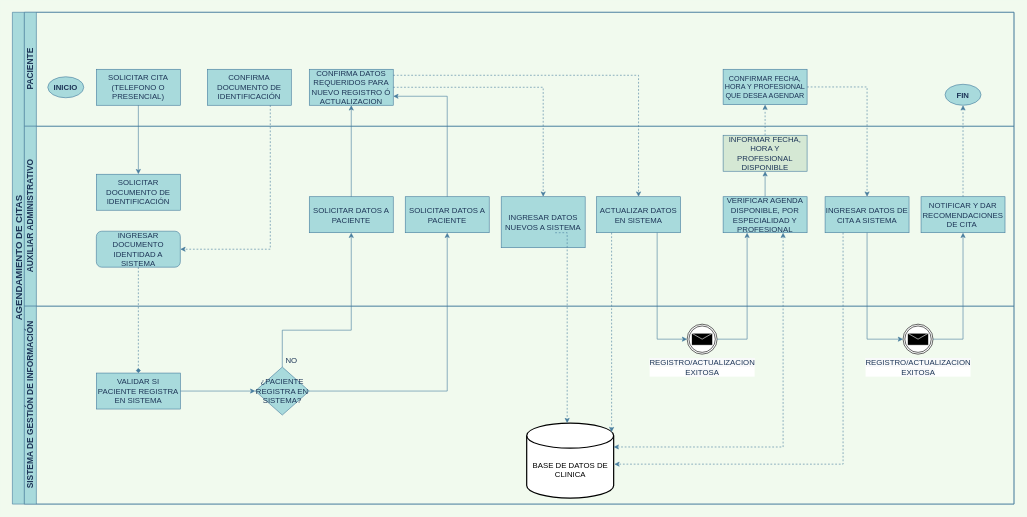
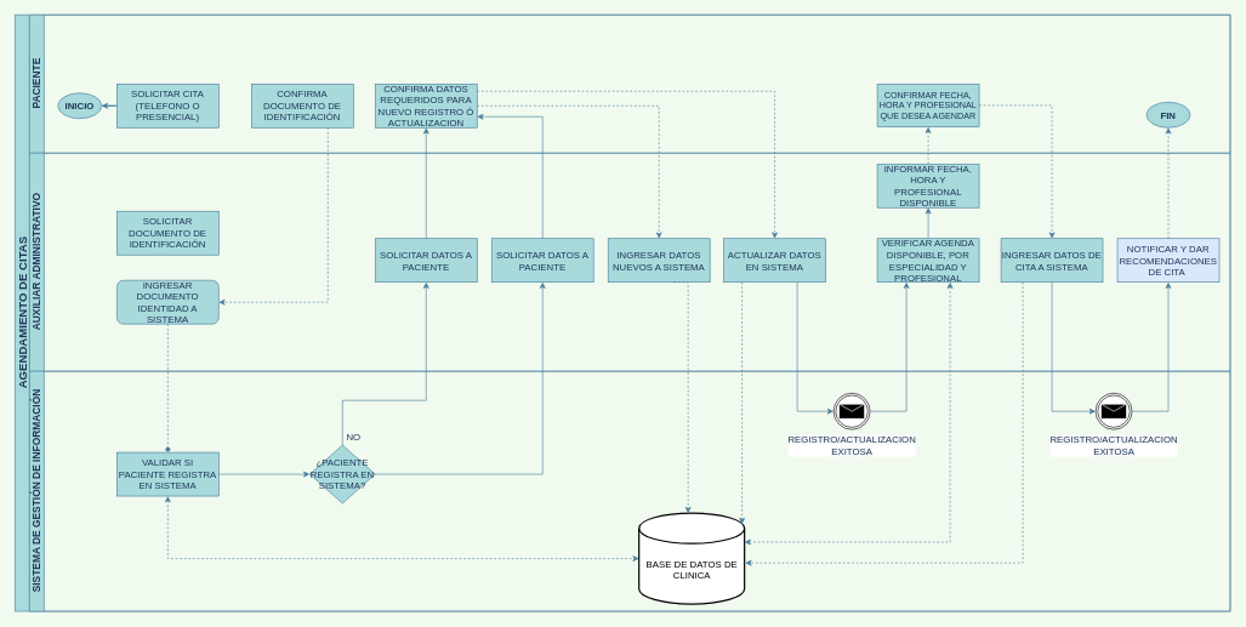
- <mxCell id="37" style="edgeStyle=orthogonalEdgeStyle;rounded=0;jumpSize=2;orthogonalLoop=1;jettySize=auto;html=1;startArrow=none;startFill=0;endArrow=classic;endFill=1;strokeColor=#457B9D;movable=1;resizable=1;rotatable=1;deletable=1;editable=1;connectable=1;fontSize=13;" parent="2" source="5" target="10" edge="1"><mxGeometry relative="1" as="geometry" /></mxCell>
+ <mxCell id="37" style="edgeStyle=orthogonalEdgeStyle;rounded=0;jumpSize=2;orthogonalLoop=1;jettySize=auto;html=1;startArrow=none;startFill=0;endArrow=classic;endFill=1;strokeColor=#457B9D;movable=1;resizable=1;rotatable=1;deletable=1;editable=1;connectable=1;fontSize=13;" parent="2" source="5" target="4" edge="1"><mxGeometry relative="1" as="geometry" /></mxCell>
- <mxCell id="12" value="INFORMAR FECHA, HORA Y PROFESIONAL DISPONIBLE" style="rounded=0;whiteSpace=wrap;html=1;fontSize=13;fontColor=#1D3557;strokeColor=#457B9D;fillColor=#d5e8d4;align=center;verticalAlign=middle;movable=1;resizable=1;rotatable=1;deletable=1;editable=1;connectable=1;" parent="9" vertex="1"><mxGeometry x="1165" y="15" width="140" height="60" as="geometry" /></mxCell>
+ <mxCell id="12" value="INFORMAR FECHA, HORA Y PROFESIONAL DISPONIBLE" style="rounded=0;whiteSpace=wrap;html=1;fontSize=13;fontColor=#1D3557;strokeColor=#457B9D;fillColor=#A8DADC;align=center;verticalAlign=middle;movable=1;resizable=1;rotatable=1;deletable=1;editable=1;connectable=1;" parent="9" vertex="1"><mxGeometry x="1165" y="15" width="140" height="60" as="geometry" /></mxCell>
- <mxCell id="13" value="NOTIFICAR Y DAR RECOMENDACIONES DE CITA&amp;nbsp;" style="rounded=0;whiteSpace=wrap;html=1;fontSize=13;fontColor=#1D3557;strokeColor=#457B9D;fillColor=#A8DADC;align=center;verticalAlign=middle;movable=1;resizable=1;rotatable=1;deletable=1;editable=1;connectable=1;" parent="9" vertex="1"><mxGeometry x="1495" y="117.5" width="140" height="60" as="geometry" /></mxCell>
+ <mxCell id="13" value="NOTIFICAR Y DAR RECOMENDACIONES DE CITA&amp;nbsp;" style="rounded=0;whiteSpace=wrap;html=1;fontSize=13;fontColor=#1D3557;strokeColor=#457B9D;fillColor=#dae8fc;align=center;verticalAlign=middle;movable=1;resizable=1;rotatable=1;deletable=1;editable=1;connectable=1;" parent="9" vertex="1"><mxGeometry x="1495" y="117.5" width="140" height="60" as="geometry" /></mxCell>
- <mxCell id="18" value="&lt;span style=&quot;font-size: 13px;&quot;&gt;&lt;font style=&quot;vertical-align: inherit; font-size: 13px;&quot;&gt;&lt;font style=&quot;vertical-align: inherit; font-size: 13px;&quot;&gt;&lt;font style=&quot;vertical-align: inherit; font-size: 13px;&quot;&gt;&lt;font style=&quot;vertical-align: inherit; font-size: 13px;&quot;&gt;INGRESAR DATOS NUEVOS A SISTEMA&lt;/font&gt;&lt;/font&gt;&lt;/font&gt;&lt;/font&gt;&lt;/span&gt;" style="rounded=0;whiteSpace=wrap;html=1;fontSize=13;fontColor=#1D3557;strokeColor=#457B9D;fillColor=#A8DADC;align=center;verticalAlign=middle;movable=1;resizable=1;rotatable=1;deletable=1;editable=1;connectable=1;" parent="9" vertex="1"><mxGeometry x="795" y="117.5" width="140" height="85" as="geometry" /></mxCell>
+ <mxCell id="18" value="&lt;span style=&quot;font-size: 13px;&quot;&gt;&lt;font style=&quot;vertical-align: inherit; font-size: 13px;&quot;&gt;&lt;font style=&quot;vertical-align: inherit; font-size: 13px;&quot;&gt;&lt;font style=&quot;vertical-align: inherit; font-size: 13px;&quot;&gt;&lt;font style=&quot;vertical-align: inherit; font-size: 13px;&quot;&gt;INGRESAR DATOS NUEVOS A SISTEMA&lt;/font&gt;&lt;/font&gt;&lt;/font&gt;&lt;/font&gt;&lt;/span&gt;" style="rounded=0;whiteSpace=wrap;html=1;fontSize=13;fontColor=#1D3557;strokeColor=#457B9D;fillColor=#A8DADC;align=center;verticalAlign=middle;movable=1;resizable=1;rotatable=1;deletable=1;editable=1;connectable=1;" parent="9" vertex="1"><mxGeometry x="795" y="117.5" width="140" height="60" as="geometry" /></mxCell>
+ <mxCell id="31" style="edgeStyle=orthogonalEdgeStyle;rounded=0;jumpSize=2;orthogonalLoop=1;jettySize=auto;html=1;entryX=0;entryY=0.5;entryDx=0;entryDy=0;entryPerimeter=0;dashed=1;startArrow=classic;startFill=1;endArrow=classic;endFill=1;strokeColor=#457B9D;movable=1;resizable=1;rotatable=1;deletable=1;editable=1;connectable=1;fontSize=13;" parent="28" source="33" target="34" edge="1"><mxGeometry relative="1" as="geometry"><Array as="points"><mxPoint x="190" y="258" /></Array></mxGeometry></mxCell>
